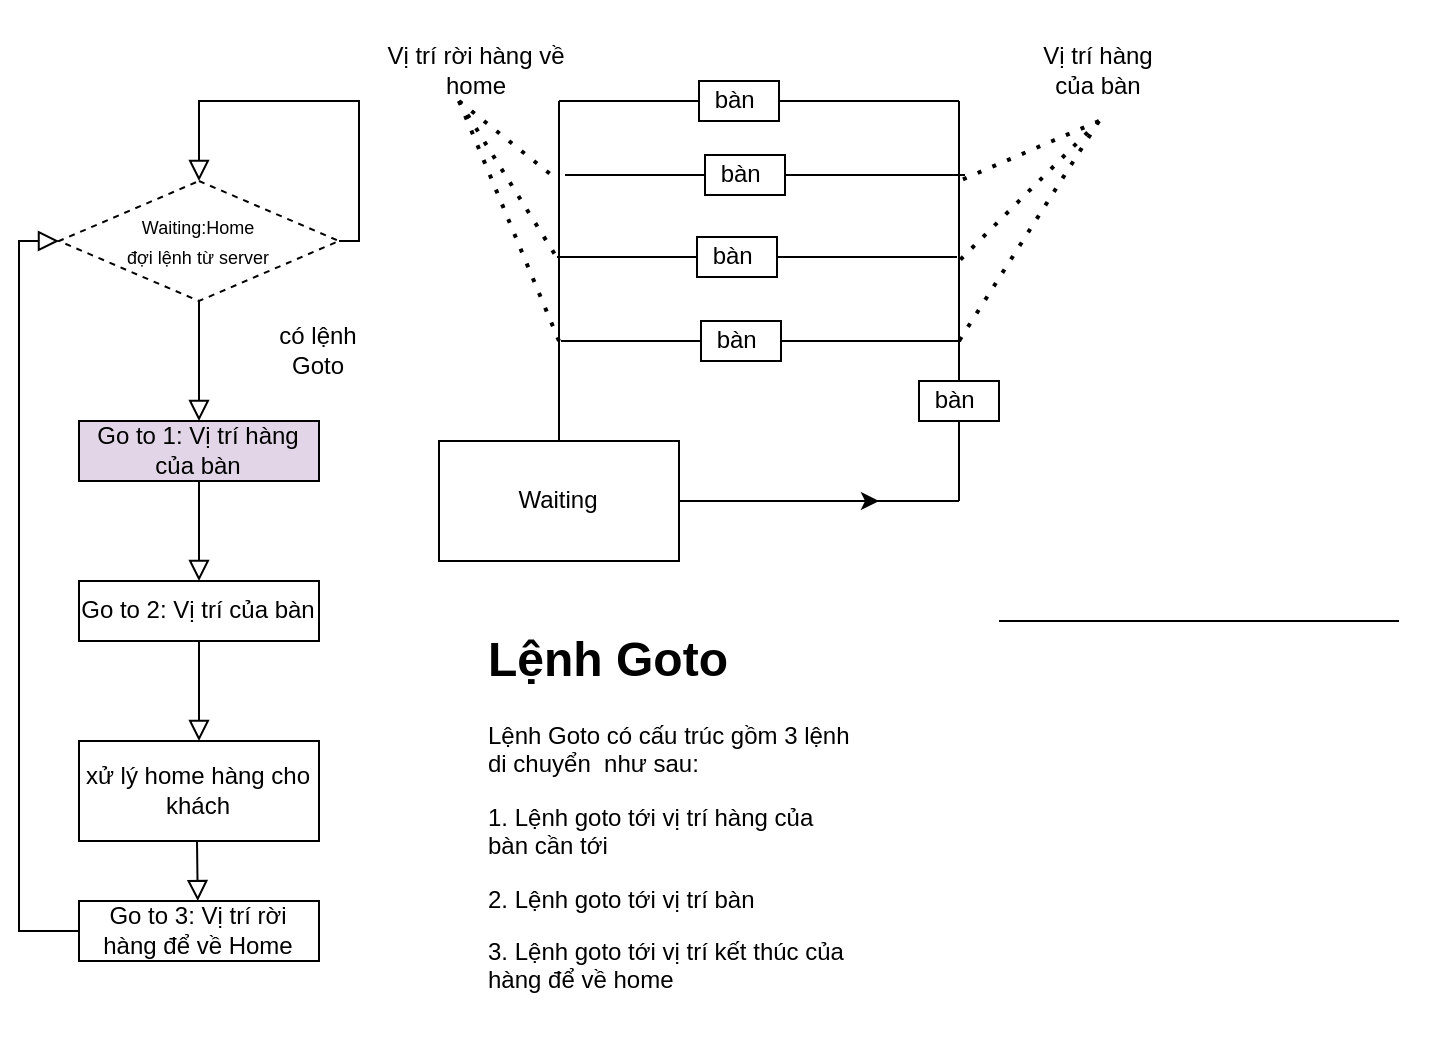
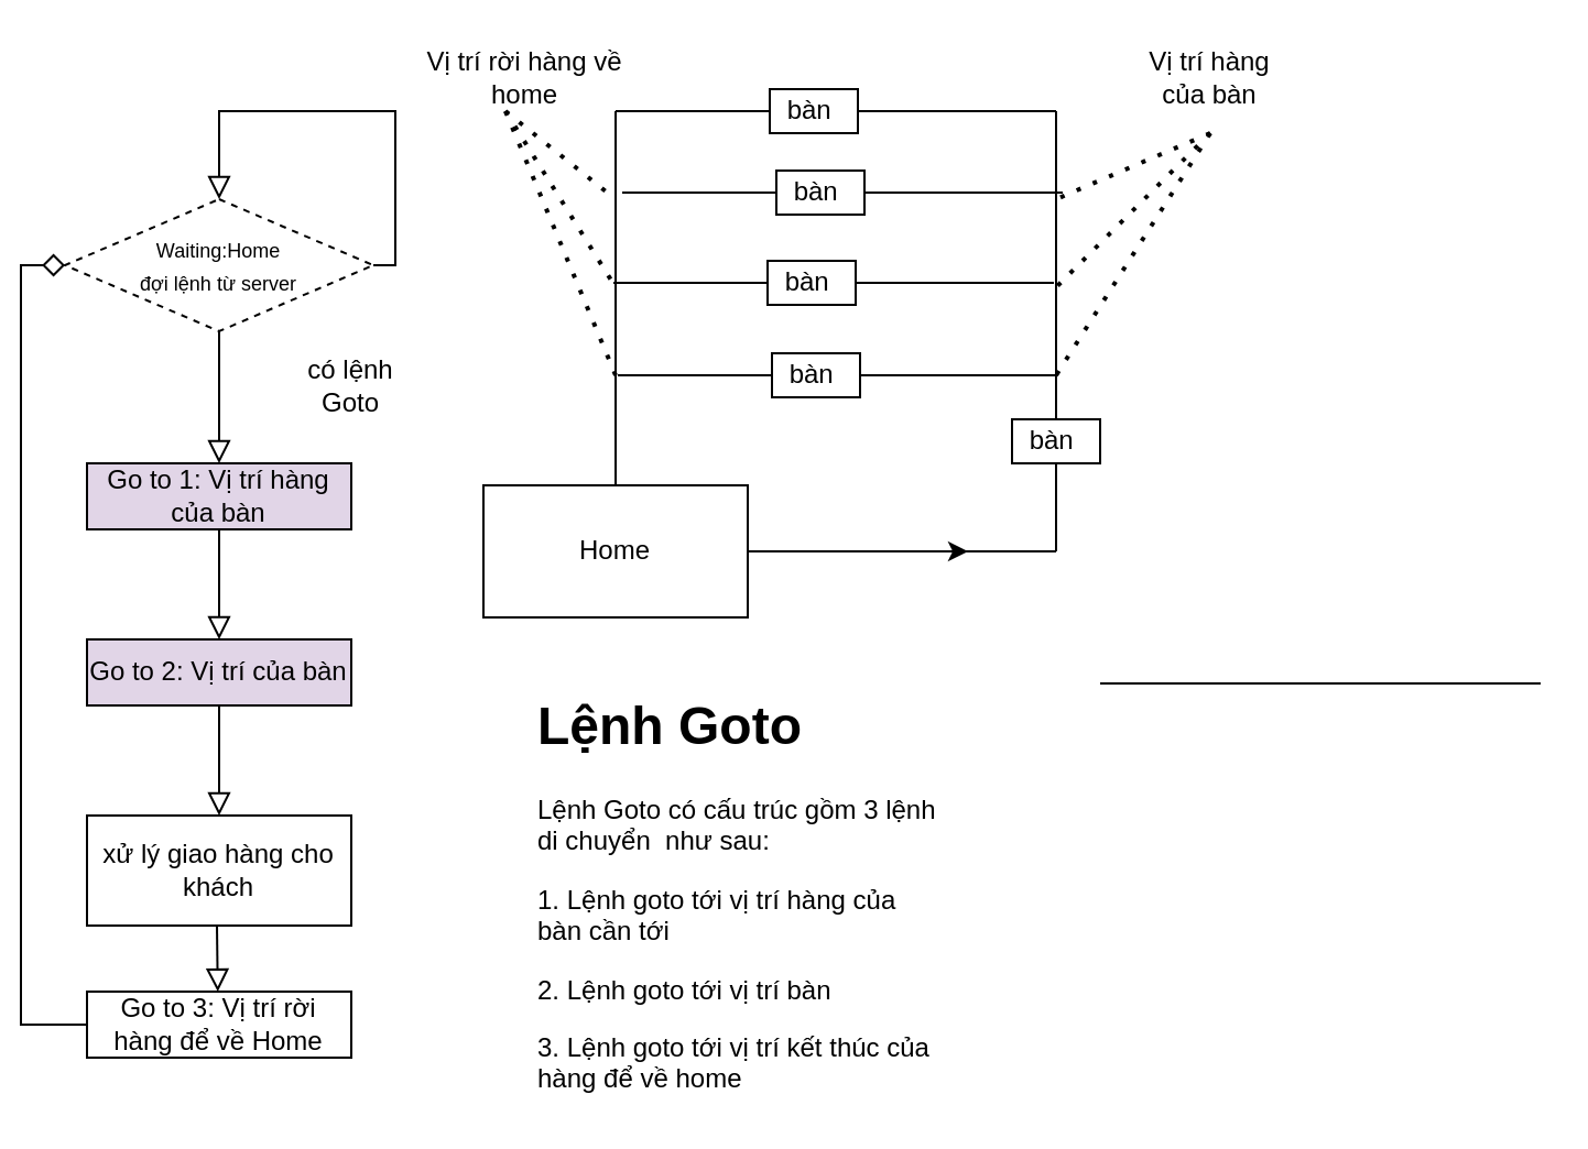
- <mxCell id="13" value="" style="rounded=0;html=1;jettySize=auto;orthogonalLoop=1;fontSize=11;endArrow=block;endFill=0;endSize=8;strokeWidth=1;shadow=0;labelBackgroundColor=none;edgeStyle=orthogonalEdgeStyle;exitX=0;exitY=0.5;exitDx=0;exitDy=0;entryX=0;entryY=0.5;entryDx=0;entryDy=0;" parent="1" source="9" target="4" edge="1"><mxGeometry relative="1" as="geometry"><mxPoint x="-30" y="340" as="sourcePoint" /><mxPoint x="-20" y="120" as="targetPoint" /></mxGeometry></mxCell>
+ <mxCell id="13" value="" style="rounded=0;html=1;jettySize=auto;orthogonalLoop=1;fontSize=11;endArrow=diamond;endFill=0;endSize=8;strokeWidth=1;shadow=0;labelBackgroundColor=none;edgeStyle=orthogonalEdgeStyle;exitX=0;exitY=0.5;exitDx=0;exitDy=0;entryX=0;entryY=0.5;entryDx=0;entryDy=0;" parent="1" source="9" target="4" edge="1"><mxGeometry relative="1" as="geometry"><mxPoint x="-30" y="340" as="sourcePoint" /><mxPoint x="-20" y="120" as="targetPoint" /></mxGeometry></mxCell>
- <mxCell id="15" value="Waiting" style="rounded=0;whiteSpace=wrap;html=1;" parent="1" vertex="1"><mxGeometry x="210" y="220" width="120" height="60" as="geometry" /></mxCell>
+ <mxCell id="15" value="Home" style="rounded=0;whiteSpace=wrap;html=1;" parent="1" vertex="1"><mxGeometry x="210" y="220" width="120" height="60" as="geometry" /></mxCell>
- <mxCell id="8" value="Go to 2: Vị trí của bàn" style="rounded=0;whiteSpace=wrap;html=1;" parent="1" vertex="1"><mxGeometry x="30" y="290" width="120" height="30" as="geometry" /></mxCell>
+ <mxCell id="8" value="Go to 2: Vị trí của bàn" style="rounded=0;whiteSpace=wrap;html=1;fillColor=#e1d5e7;" parent="1" vertex="1"><mxGeometry x="30" y="290" width="120" height="30" as="geometry" /></mxCell>
- <mxCell id="11" value="xử lý home hàng cho khách" style="rounded=0;whiteSpace=wrap;html=1;" parent="1" vertex="1"><mxGeometry x="30" y="370" width="120" height="50" as="geometry" /></mxCell>
+ <mxCell id="11" value="xử lý giao hàng cho khách" style="rounded=0;whiteSpace=wrap;html=1;" parent="1" vertex="1"><mxGeometry x="30" y="370" width="120" height="50" as="geometry" /></mxCell>
